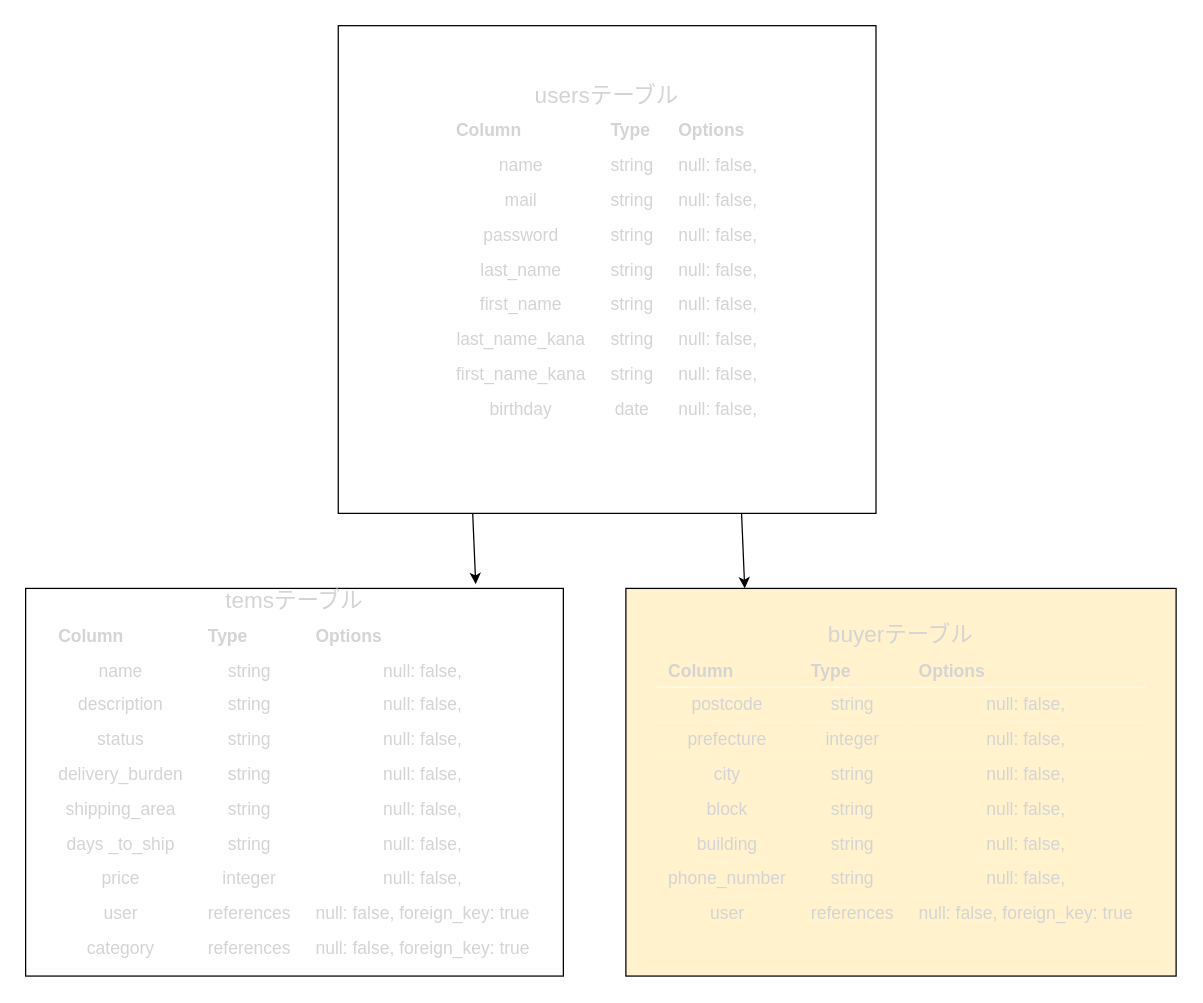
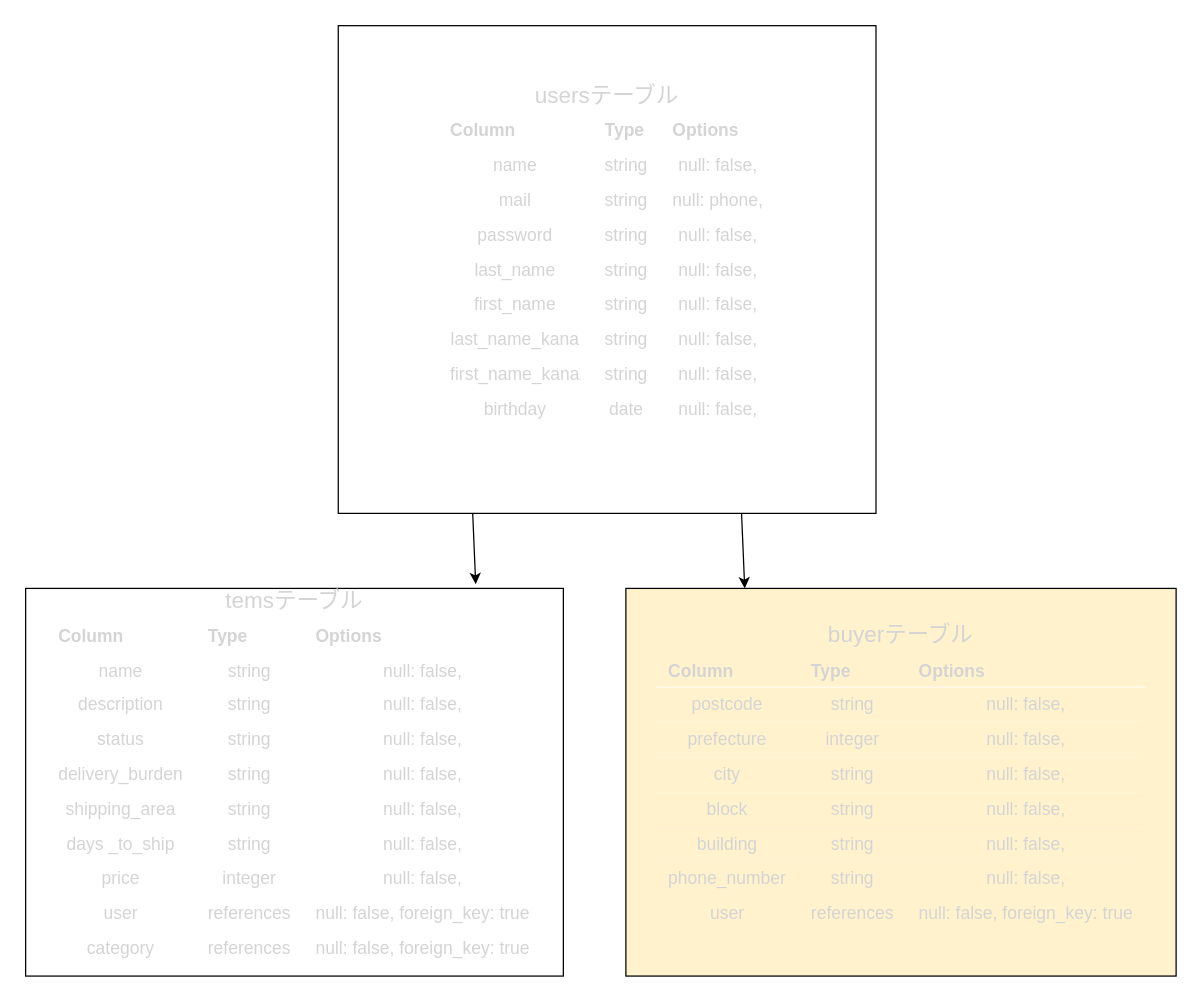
- <mxCell id="4" value="&lt;meta charset=&quot;utf-8&quot;&gt;&lt;h2 class=&quot;code-line&quot; dir=&quot;auto&quot; id=&quot;users%E3%83%86%E3%83%BC%E3%83%96%E3%83%AB&quot; style=&quot;margin-top: 0px; font-weight: normal; margin-bottom: 0.2em; position: relative; color: rgb(212, 212, 212); font-style: normal; letter-spacing: normal; text-indent: 0px; text-transform: none; word-spacing: 0px;&quot;&gt;usersテーブル&lt;/h2&gt;&lt;table class=&quot;code-line&quot; dir=&quot;auto&quot; style=&quot;border-collapse: collapse; margin-bottom: 0.7em; position: relative; color: rgb(212, 212, 212); font-size: 14px; font-style: normal; font-weight: 400; letter-spacing: normal; text-transform: none; word-spacing: 0px;&quot;&gt;&lt;thead class=&quot;code-line&quot; dir=&quot;auto&quot; style=&quot;position: relative&quot;&gt;&lt;tr class=&quot;code-line&quot; dir=&quot;auto&quot; style=&quot;position: relative&quot;&gt;&lt;th style=&quot;text-align: left ; border-bottom: 1px solid rgba(255 , 255 , 255 , 0.69) ; padding: 5px 10px ; border-top-color: rgba(255 , 255 , 255 , 0.69) ; border-right-color: rgba(255 , 255 , 255 , 0.69) ; border-left-color: rgba(255 , 255 , 255 , 0.69)&quot;&gt;Column&lt;/th&gt;&lt;th style=&quot;text-align: left ; border-bottom: 1px solid rgba(255 , 255 , 255 , 0.69) ; padding: 5px 10px ; border-top-color: rgba(255 , 255 , 255 , 0.69) ; border-right-color: rgba(255 , 255 , 255 , 0.69) ; border-left-color: rgba(255 , 255 , 255 , 0.69)&quot;&gt;Type&lt;/th&gt;&lt;th style=&quot;text-align: left ; border-bottom: 1px solid rgba(255 , 255 , 255 , 0.69) ; padding: 5px 10px ; border-top-color: rgba(255 , 255 , 255 , 0.69) ; border-right-color: rgba(255 , 255 , 255 , 0.69) ; border-left-color: rgba(255 , 255 , 255 , 0.69)&quot;&gt;Options&lt;/th&gt;&lt;/tr&gt;&lt;/thead&gt;&lt;tbody class=&quot;code-line&quot; dir=&quot;auto&quot; style=&quot;position: relative&quot;&gt;&lt;tr class=&quot;code-line&quot; dir=&quot;auto&quot; style=&quot;position: relative&quot;&gt;&lt;td style=&quot;padding: 5px 10px ; border-color: rgba(255 , 255 , 255 , 0.18)&quot;&gt;name&lt;/td&gt;&lt;td style=&quot;padding: 5px 10px ; border-color: rgba(255 , 255 , 255 , 0.18)&quot;&gt;string&lt;/td&gt;&lt;td style=&quot;padding: 5px 10px ; border-color: rgba(255 , 255 , 255 , 0.18)&quot;&gt;null: false,&lt;/td&gt;&lt;/tr&gt;&lt;tr class=&quot;code-line&quot; dir=&quot;auto&quot; style=&quot;position: relative&quot;&gt;&lt;td style=&quot;padding: 5px 10px ; border-top: 1px solid rgba(255 , 255 , 255 , 0.18) ; border-right-color: rgba(255 , 255 , 255 , 0.18) ; border-bottom-color: rgba(255 , 255 , 255 , 0.18) ; border-left-color: rgba(255 , 255 , 255 , 0.18)&quot;&gt;mail&lt;/td&gt;&lt;td style=&quot;padding: 5px 10px ; border-top: 1px solid rgba(255 , 255 , 255 , 0.18) ; border-right-color: rgba(255 , 255 , 255 , 0.18) ; border-bottom-color: rgba(255 , 255 , 255 , 0.18) ; border-left-color: rgba(255 , 255 , 255 , 0.18)&quot;&gt;string&lt;/td&gt;&lt;td style=&quot;padding: 5px 10px ; border-top: 1px solid rgba(255 , 255 , 255 , 0.18) ; border-right-color: rgba(255 , 255 , 255 , 0.18) ; border-bottom-color: rgba(255 , 255 , 255 , 0.18) ; border-left-color: rgba(255 , 255 , 255 , 0.18)&quot;&gt;null: false,&lt;/td&gt;&lt;/tr&gt;&lt;tr class=&quot;code-line&quot; dir=&quot;auto&quot; style=&quot;position: relative&quot;&gt;&lt;td style=&quot;padding: 5px 10px ; border-top: 1px solid rgba(255 , 255 , 255 , 0.18) ; border-right-color: rgba(255 , 255 , 255 , 0.18) ; border-bottom-color: rgba(255 , 255 , 255 , 0.18) ; border-left-color: rgba(255 , 255 , 255 , 0.18)&quot;&gt;password&lt;/td&gt;&lt;td style=&quot;padding: 5px 10px ; border-top: 1px solid rgba(255 , 255 , 255 , 0.18) ; border-right-color: rgba(255 , 255 , 255 , 0.18) ; border-bottom-color: rgba(255 , 255 , 255 , 0.18) ; border-left-color: rgba(255 , 255 , 255 , 0.18)&quot;&gt;string&lt;/td&gt;&lt;td style=&quot;padding: 5px 10px ; border-top: 1px solid rgba(255 , 255 , 255 , 0.18) ; border-right-color: rgba(255 , 255 , 255 , 0.18) ; border-bottom-color: rgba(255 , 255 , 255 , 0.18) ; border-left-color: rgba(255 , 255 , 255 , 0.18)&quot;&gt;null: false,&lt;/td&gt;&lt;/tr&gt;&lt;tr class=&quot;code-line&quot; dir=&quot;auto&quot; style=&quot;position: relative&quot;&gt;&lt;td style=&quot;padding: 5px 10px ; border-top: 1px solid rgba(255 , 255 , 255 , 0.18) ; border-right-color: rgba(255 , 255 , 255 , 0.18) ; border-bottom-color: rgba(255 , 255 , 255 , 0.18) ; border-left-color: rgba(255 , 255 , 255 , 0.18)&quot;&gt;last_name&lt;/td&gt;&lt;td style=&quot;padding: 5px 10px ; border-top: 1px solid rgba(255 , 255 , 255 , 0.18) ; border-right-color: rgba(255 , 255 , 255 , 0.18) ; border-bottom-color: rgba(255 , 255 , 255 , 0.18) ; border-left-color: rgba(255 , 255 , 255 , 0.18)&quot;&gt;string&lt;/td&gt;&lt;td style=&quot;padding: 5px 10px ; border-top: 1px solid rgba(255 , 255 , 255 , 0.18) ; border-right-color: rgba(255 , 255 , 255 , 0.18) ; border-bottom-color: rgba(255 , 255 , 255 , 0.18) ; border-left-color: rgba(255 , 255 , 255 , 0.18)&quot;&gt;null: false,&lt;/td&gt;&lt;/tr&gt;&lt;tr class=&quot;code-line&quot; dir=&quot;auto&quot; style=&quot;position: relative&quot;&gt;&lt;td style=&quot;padding: 5px 10px ; border-top: 1px solid rgba(255 , 255 , 255 , 0.18) ; border-right-color: rgba(255 , 255 , 255 , 0.18) ; border-bottom-color: rgba(255 , 255 , 255 , 0.18) ; border-left-color: rgba(255 , 255 , 255 , 0.18)&quot;&gt;first_name&lt;/td&gt;&lt;td style=&quot;padding: 5px 10px ; border-top: 1px solid rgba(255 , 255 , 255 , 0.18) ; border-right-color: rgba(255 , 255 , 255 , 0.18) ; border-bottom-color: rgba(255 , 255 , 255 , 0.18) ; border-left-color: rgba(255 , 255 , 255 , 0.18)&quot;&gt;string&lt;/td&gt;&lt;td style=&quot;padding: 5px 10px ; border-top: 1px solid rgba(255 , 255 , 255 , 0.18) ; border-right-color: rgba(255 , 255 , 255 , 0.18) ; border-bottom-color: rgba(255 , 255 , 255 , 0.18) ; border-left-color: rgba(255 , 255 , 255 , 0.18)&quot;&gt;null: false,&lt;/td&gt;&lt;/tr&gt;&lt;tr class=&quot;code-line&quot; dir=&quot;auto&quot; style=&quot;position: relative&quot;&gt;&lt;td style=&quot;padding: 5px 10px ; border-top: 1px solid rgba(255 , 255 , 255 , 0.18) ; border-right-color: rgba(255 , 255 , 255 , 0.18) ; border-bottom-color: rgba(255 , 255 , 255 , 0.18) ; border-left-color: rgba(255 , 255 , 255 , 0.18)&quot;&gt;last_name_kana&lt;/td&gt;&lt;td style=&quot;padding: 5px 10px ; border-top: 1px solid rgba(255 , 255 , 255 , 0.18) ; border-right-color: rgba(255 , 255 , 255 , 0.18) ; border-bottom-color: rgba(255 , 255 , 255 , 0.18) ; border-left-color: rgba(255 , 255 , 255 , 0.18)&quot;&gt;string&lt;/td&gt;&lt;td style=&quot;padding: 5px 10px ; border-top: 1px solid rgba(255 , 255 , 255 , 0.18) ; border-right-color: rgba(255 , 255 , 255 , 0.18) ; border-bottom-color: rgba(255 , 255 , 255 , 0.18) ; border-left-color: rgba(255 , 255 , 255 , 0.18)&quot;&gt;null: false,&lt;/td&gt;&lt;/tr&gt;&lt;tr class=&quot;code-line&quot; dir=&quot;auto&quot; style=&quot;position: relative&quot;&gt;&lt;td style=&quot;padding: 5px 10px ; border-top: 1px solid rgba(255 , 255 , 255 , 0.18) ; border-right-color: rgba(255 , 255 , 255 , 0.18) ; border-bottom-color: rgba(255 , 255 , 255 , 0.18) ; border-left-color: rgba(255 , 255 , 255 , 0.18)&quot;&gt;first_name_kana&lt;/td&gt;&lt;td style=&quot;padding: 5px 10px ; border-top: 1px solid rgba(255 , 255 , 255 , 0.18) ; border-right-color: rgba(255 , 255 , 255 , 0.18) ; border-bottom-color: rgba(255 , 255 , 255 , 0.18) ; border-left-color: rgba(255 , 255 , 255 , 0.18)&quot;&gt;string&lt;/td&gt;&lt;td style=&quot;padding: 5px 10px ; border-top: 1px solid rgba(255 , 255 , 255 , 0.18) ; border-right-color: rgba(255 , 255 , 255 , 0.18) ; border-bottom-color: rgba(255 , 255 , 255 , 0.18) ; border-left-color: rgba(255 , 255 , 255 , 0.18)&quot;&gt;null: false,&lt;/td&gt;&lt;/tr&gt;&lt;tr class=&quot;code-line&quot; dir=&quot;auto&quot; style=&quot;position: relative&quot;&gt;&lt;td style=&quot;padding: 5px 10px ; border-top: 1px solid rgba(255 , 255 , 255 , 0.18) ; border-right-color: rgba(255 , 255 , 255 , 0.18) ; border-bottom-color: rgba(255 , 255 , 255 , 0.18) ; border-left-color: rgba(255 , 255 , 255 , 0.18)&quot;&gt;birthday&lt;/td&gt;&lt;td style=&quot;padding: 5px 10px ; border-top: 1px solid rgba(255 , 255 , 255 , 0.18) ; border-right-color: rgba(255 , 255 , 255 , 0.18) ; border-bottom-color: rgba(255 , 255 , 255 , 0.18) ; border-left-color: rgba(255 , 255 , 255 , 0.18)&quot;&gt;date&lt;/td&gt;&lt;td style=&quot;padding: 5px 10px ; border-top: 1px solid rgba(255 , 255 , 255 , 0.18) ; border-right-color: rgba(255 , 255 , 255 , 0.18) ; border-bottom-color: rgba(255 , 255 , 255 , 0.18) ; border-left-color: rgba(255 , 255 , 255 , 0.18)&quot;&gt;null: false,&lt;/td&gt;&lt;/tr&gt;&lt;/tbody&gt;&lt;/table&gt;&lt;br class=&quot;Apple-interchange-newline&quot;&gt;" style="whiteSpace=wrap;html=1;align=center;" vertex="1" parent="1"><mxGeometry x="270" y="20" width="430" height="390" as="geometry" /></mxCell>
+ <mxCell id="4" value="&lt;meta charset=&quot;utf-8&quot;&gt;&lt;h2 class=&quot;code-line&quot; dir=&quot;auto&quot; id=&quot;users%E3%83%86%E3%83%BC%E3%83%96%E3%83%AB&quot; style=&quot;margin-top: 0px; font-weight: normal; margin-bottom: 0.2em; position: relative; color: rgb(212, 212, 212); font-style: normal; letter-spacing: normal; text-indent: 0px; text-transform: none; word-spacing: 0px;&quot;&gt;usersテーブル&lt;/h2&gt;&lt;table class=&quot;code-line&quot; dir=&quot;auto&quot; style=&quot;border-collapse: collapse; margin-bottom: 0.7em; position: relative; color: rgb(212, 212, 212); font-size: 14px; font-style: normal; font-weight: 400; letter-spacing: normal; text-transform: none; word-spacing: 0px;&quot;&gt;&lt;thead class=&quot;code-line&quot; dir=&quot;auto&quot; style=&quot;position: relative&quot;&gt;&lt;tr class=&quot;code-line&quot; dir=&quot;auto&quot; style=&quot;position: relative&quot;&gt;&lt;th style=&quot;text-align: left ; border-bottom: 1px solid rgba(255 , 255 , 255 , 0.69) ; padding: 5px 10px ; border-top-color: rgba(255 , 255 , 255 , 0.69) ; border-right-color: rgba(255 , 255 , 255 , 0.69) ; border-left-color: rgba(255 , 255 , 255 , 0.69)&quot;&gt;Column&lt;/th&gt;&lt;th style=&quot;text-align: left ; border-bottom: 1px solid rgba(255 , 255 , 255 , 0.69) ; padding: 5px 10px ; border-top-color: rgba(255 , 255 , 255 , 0.69) ; border-right-color: rgba(255 , 255 , 255 , 0.69) ; border-left-color: rgba(255 , 255 , 255 , 0.69)&quot;&gt;Type&lt;/th&gt;&lt;th style=&quot;text-align: left ; border-bottom: 1px solid rgba(255 , 255 , 255 , 0.69) ; padding: 5px 10px ; border-top-color: rgba(255 , 255 , 255 , 0.69) ; border-right-color: rgba(255 , 255 , 255 , 0.69) ; border-left-color: rgba(255 , 255 , 255 , 0.69)&quot;&gt;Options&lt;/th&gt;&lt;/tr&gt;&lt;/thead&gt;&lt;tbody class=&quot;code-line&quot; dir=&quot;auto&quot; style=&quot;position: relative&quot;&gt;&lt;tr class=&quot;code-line&quot; dir=&quot;auto&quot; style=&quot;position: relative&quot;&gt;&lt;td style=&quot;padding: 5px 10px ; border-color: rgba(255 , 255 , 255 , 0.18)&quot;&gt;name&lt;/td&gt;&lt;td style=&quot;padding: 5px 10px ; border-color: rgba(255 , 255 , 255 , 0.18)&quot;&gt;string&lt;/td&gt;&lt;td style=&quot;padding: 5px 10px ; border-color: rgba(255 , 255 , 255 , 0.18)&quot;&gt;null: false,&lt;/td&gt;&lt;/tr&gt;&lt;tr class=&quot;code-line&quot; dir=&quot;auto&quot; style=&quot;position: relative&quot;&gt;&lt;td style=&quot;padding: 5px 10px ; border-top: 1px solid rgba(255 , 255 , 255 , 0.18) ; border-right-color: rgba(255 , 255 , 255 , 0.18) ; border-bottom-color: rgba(255 , 255 , 255 , 0.18) ; border-left-color: rgba(255 , 255 , 255 , 0.18)&quot;&gt;mail&lt;/td&gt;&lt;td style=&quot;padding: 5px 10px ; border-top: 1px solid rgba(255 , 255 , 255 , 0.18) ; border-right-color: rgba(255 , 255 , 255 , 0.18) ; border-bottom-color: rgba(255 , 255 , 255 , 0.18) ; border-left-color: rgba(255 , 255 , 255 , 0.18)&quot;&gt;string&lt;/td&gt;&lt;td style=&quot;padding: 5px 10px ; border-top: 1px solid rgba(255 , 255 , 255 , 0.18) ; border-right-color: rgba(255 , 255 , 255 , 0.18) ; border-bottom-color: rgba(255 , 255 , 255 , 0.18) ; border-left-color: rgba(255 , 255 , 255 , 0.18)&quot;&gt;null: phone,&lt;/td&gt;&lt;/tr&gt;&lt;tr class=&quot;code-line&quot; dir=&quot;auto&quot; style=&quot;position: relative&quot;&gt;&lt;td style=&quot;padding: 5px 10px ; border-top: 1px solid rgba(255 , 255 , 255 , 0.18) ; border-right-color: rgba(255 , 255 , 255 , 0.18) ; border-bottom-color: rgba(255 , 255 , 255 , 0.18) ; border-left-color: rgba(255 , 255 , 255 , 0.18)&quot;&gt;password&lt;/td&gt;&lt;td style=&quot;padding: 5px 10px ; border-top: 1px solid rgba(255 , 255 , 255 , 0.18) ; border-right-color: rgba(255 , 255 , 255 , 0.18) ; border-bottom-color: rgba(255 , 255 , 255 , 0.18) ; border-left-color: rgba(255 , 255 , 255 , 0.18)&quot;&gt;string&lt;/td&gt;&lt;td style=&quot;padding: 5px 10px ; border-top: 1px solid rgba(255 , 255 , 255 , 0.18) ; border-right-color: rgba(255 , 255 , 255 , 0.18) ; border-bottom-color: rgba(255 , 255 , 255 , 0.18) ; border-left-color: rgba(255 , 255 , 255 , 0.18)&quot;&gt;null: false,&lt;/td&gt;&lt;/tr&gt;&lt;tr class=&quot;code-line&quot; dir=&quot;auto&quot; style=&quot;position: relative&quot;&gt;&lt;td style=&quot;padding: 5px 10px ; border-top: 1px solid rgba(255 , 255 , 255 , 0.18) ; border-right-color: rgba(255 , 255 , 255 , 0.18) ; border-bottom-color: rgba(255 , 255 , 255 , 0.18) ; border-left-color: rgba(255 , 255 , 255 , 0.18)&quot;&gt;last_name&lt;/td&gt;&lt;td style=&quot;padding: 5px 10px ; border-top: 1px solid rgba(255 , 255 , 255 , 0.18) ; border-right-color: rgba(255 , 255 , 255 , 0.18) ; border-bottom-color: rgba(255 , 255 , 255 , 0.18) ; border-left-color: rgba(255 , 255 , 255 , 0.18)&quot;&gt;string&lt;/td&gt;&lt;td style=&quot;padding: 5px 10px ; border-top: 1px solid rgba(255 , 255 , 255 , 0.18) ; border-right-color: rgba(255 , 255 , 255 , 0.18) ; border-bottom-color: rgba(255 , 255 , 255 , 0.18) ; border-left-color: rgba(255 , 255 , 255 , 0.18)&quot;&gt;null: false,&lt;/td&gt;&lt;/tr&gt;&lt;tr class=&quot;code-line&quot; dir=&quot;auto&quot; style=&quot;position: relative&quot;&gt;&lt;td style=&quot;padding: 5px 10px ; border-top: 1px solid rgba(255 , 255 , 255 , 0.18) ; border-right-color: rgba(255 , 255 , 255 , 0.18) ; border-bottom-color: rgba(255 , 255 , 255 , 0.18) ; border-left-color: rgba(255 , 255 , 255 , 0.18)&quot;&gt;first_name&lt;/td&gt;&lt;td style=&quot;padding: 5px 10px ; border-top: 1px solid rgba(255 , 255 , 255 , 0.18) ; border-right-color: rgba(255 , 255 , 255 , 0.18) ; border-bottom-color: rgba(255 , 255 , 255 , 0.18) ; border-left-color: rgba(255 , 255 , 255 , 0.18)&quot;&gt;string&lt;/td&gt;&lt;td style=&quot;padding: 5px 10px ; border-top: 1px solid rgba(255 , 255 , 255 , 0.18) ; border-right-color: rgba(255 , 255 , 255 , 0.18) ; border-bottom-color: rgba(255 , 255 , 255 , 0.18) ; border-left-color: rgba(255 , 255 , 255 , 0.18)&quot;&gt;null: false,&lt;/td&gt;&lt;/tr&gt;&lt;tr class=&quot;code-line&quot; dir=&quot;auto&quot; style=&quot;position: relative&quot;&gt;&lt;td style=&quot;padding: 5px 10px ; border-top: 1px solid rgba(255 , 255 , 255 , 0.18) ; border-right-color: rgba(255 , 255 , 255 , 0.18) ; border-bottom-color: rgba(255 , 255 , 255 , 0.18) ; border-left-color: rgba(255 , 255 , 255 , 0.18)&quot;&gt;last_name_kana&lt;/td&gt;&lt;td style=&quot;padding: 5px 10px ; border-top: 1px solid rgba(255 , 255 , 255 , 0.18) ; border-right-color: rgba(255 , 255 , 255 , 0.18) ; border-bottom-color: rgba(255 , 255 , 255 , 0.18) ; border-left-color: rgba(255 , 255 , 255 , 0.18)&quot;&gt;string&lt;/td&gt;&lt;td style=&quot;padding: 5px 10px ; border-top: 1px solid rgba(255 , 255 , 255 , 0.18) ; border-right-color: rgba(255 , 255 , 255 , 0.18) ; border-bottom-color: rgba(255 , 255 , 255 , 0.18) ; border-left-color: rgba(255 , 255 , 255 , 0.18)&quot;&gt;null: false,&lt;/td&gt;&lt;/tr&gt;&lt;tr class=&quot;code-line&quot; dir=&quot;auto&quot; style=&quot;position: relative&quot;&gt;&lt;td style=&quot;padding: 5px 10px ; border-top: 1px solid rgba(255 , 255 , 255 , 0.18) ; border-right-color: rgba(255 , 255 , 255 , 0.18) ; border-bottom-color: rgba(255 , 255 , 255 , 0.18) ; border-left-color: rgba(255 , 255 , 255 , 0.18)&quot;&gt;first_name_kana&lt;/td&gt;&lt;td style=&quot;padding: 5px 10px ; border-top: 1px solid rgba(255 , 255 , 255 , 0.18) ; border-right-color: rgba(255 , 255 , 255 , 0.18) ; border-bottom-color: rgba(255 , 255 , 255 , 0.18) ; border-left-color: rgba(255 , 255 , 255 , 0.18)&quot;&gt;string&lt;/td&gt;&lt;td style=&quot;padding: 5px 10px ; border-top: 1px solid rgba(255 , 255 , 255 , 0.18) ; border-right-color: rgba(255 , 255 , 255 , 0.18) ; border-bottom-color: rgba(255 , 255 , 255 , 0.18) ; border-left-color: rgba(255 , 255 , 255 , 0.18)&quot;&gt;null: false,&lt;/td&gt;&lt;/tr&gt;&lt;tr class=&quot;code-line&quot; dir=&quot;auto&quot; style=&quot;position: relative&quot;&gt;&lt;td style=&quot;padding: 5px 10px ; border-top: 1px solid rgba(255 , 255 , 255 , 0.18) ; border-right-color: rgba(255 , 255 , 255 , 0.18) ; border-bottom-color: rgba(255 , 255 , 255 , 0.18) ; border-left-color: rgba(255 , 255 , 255 , 0.18)&quot;&gt;birthday&lt;/td&gt;&lt;td style=&quot;padding: 5px 10px ; border-top: 1px solid rgba(255 , 255 , 255 , 0.18) ; border-right-color: rgba(255 , 255 , 255 , 0.18) ; border-bottom-color: rgba(255 , 255 , 255 , 0.18) ; border-left-color: rgba(255 , 255 , 255 , 0.18)&quot;&gt;date&lt;/td&gt;&lt;td style=&quot;padding: 5px 10px ; border-top: 1px solid rgba(255 , 255 , 255 , 0.18) ; border-right-color: rgba(255 , 255 , 255 , 0.18) ; border-bottom-color: rgba(255 , 255 , 255 , 0.18) ; border-left-color: rgba(255 , 255 , 255 , 0.18)&quot;&gt;null: false,&lt;/td&gt;&lt;/tr&gt;&lt;/tbody&gt;&lt;/table&gt;&lt;br class=&quot;Apple-interchange-newline&quot;&gt;" style="whiteSpace=wrap;html=1;align=center;" vertex="1" parent="1"><mxGeometry x="270" y="20" width="430" height="390" as="geometry" /></mxCell>
